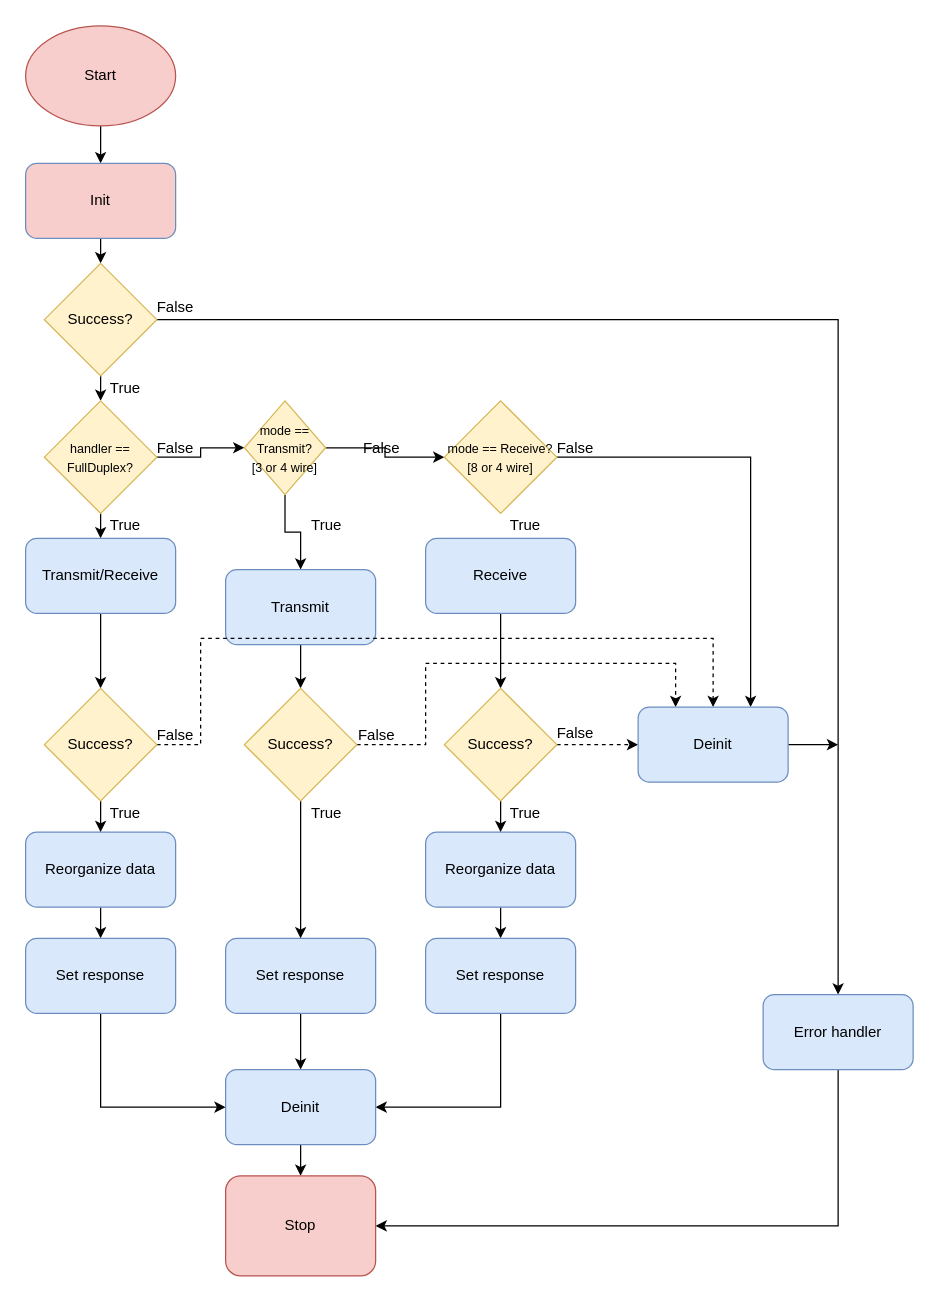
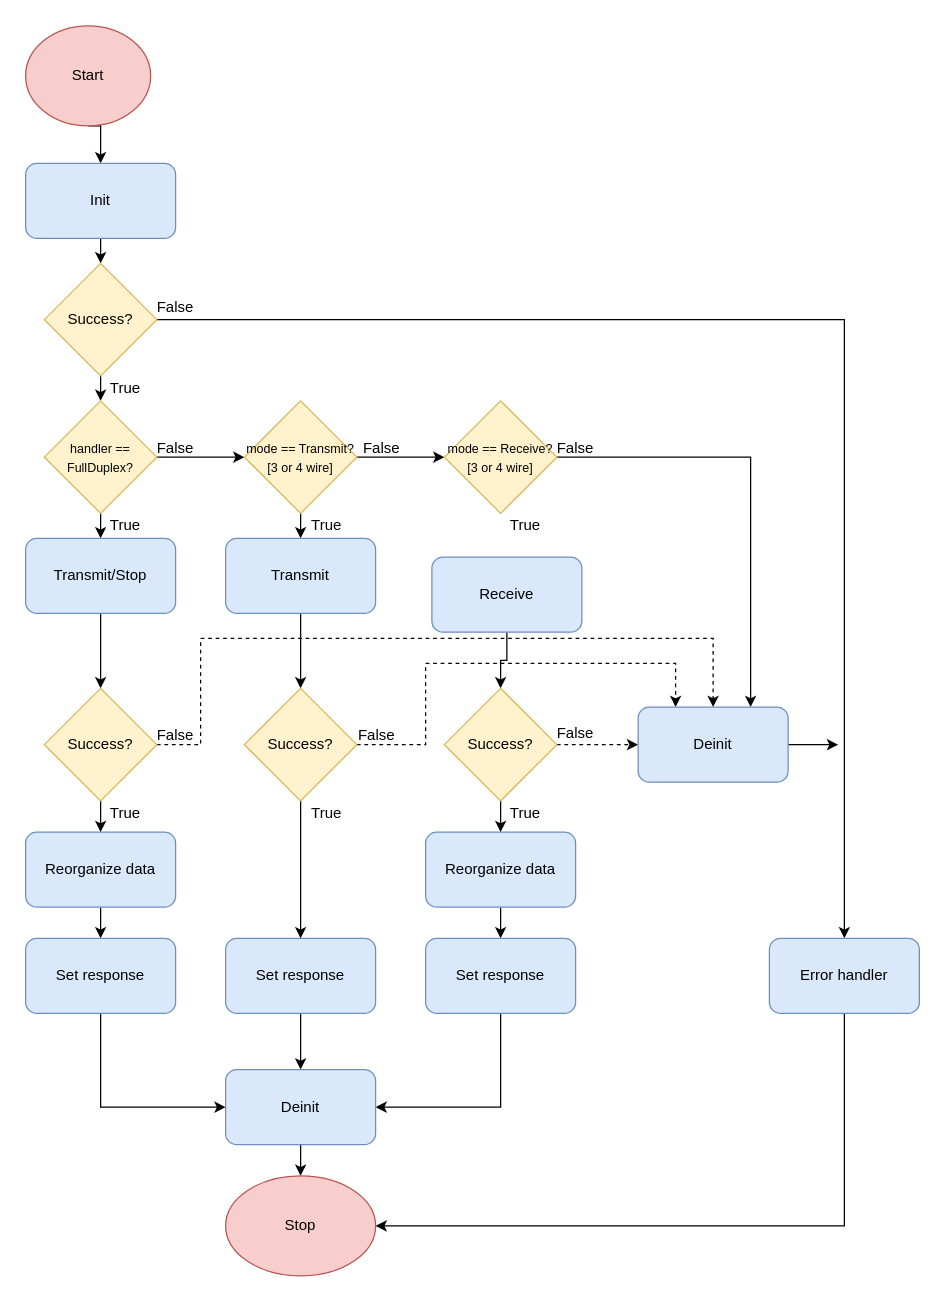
- <mxCell id="3" value="Start" style="ellipse;whiteSpace=wrap;html=1;fillColor=#f8cecc;strokeColor=#b85450;" vertex="1" parent="1"><mxGeometry x="20" width="120" height="80" as="geometry" y="20" /></mxCell>
+ <mxCell id="3" value="Start" style="ellipse;whiteSpace=wrap;html=1;fillColor=#f8cecc;strokeColor=#b85450;" vertex="1" parent="1"><mxGeometry x="20" y="20" width="100" height="80" as="geometry" /></mxCell>
- <mxCell id="5" value="Init" style="rounded=1;whiteSpace=wrap;html=1;fillColor=#f8cecc;strokeColor=#6c8ebf;" vertex="1" parent="1"><mxGeometry x="20" y="130" width="120" height="60" as="geometry" /></mxCell>
+ <mxCell id="5" value="Init" style="rounded=1;whiteSpace=wrap;html=1;fillColor=#dae8fc;strokeColor=#6c8ebf;" vertex="1" parent="1"><mxGeometry x="20" y="130" width="120" height="60" as="geometry" /></mxCell>
- <mxCell id="14" value="&lt;font style=&quot;font-size: 10px&quot;&gt;mode == Transmit? &lt;br&gt;[3 or 4 wire]&lt;br&gt;&lt;/font&gt;" style="rhombus;whiteSpace=wrap;html=1;fillColor=#fff2cc;strokeColor=#d6b656;" vertex="1" parent="1"><mxGeometry x="195" y="320" width="65" height="75" as="geometry" /></mxCell>
+ <mxCell id="14" value="&lt;font style=&quot;font-size: 10px&quot;&gt;mode == Transmit? &lt;br&gt;[3 or 4 wire]&lt;br&gt;&lt;/font&gt;" style="rhombus;whiteSpace=wrap;html=1;fillColor=#fff2cc;strokeColor=#d6b656;" vertex="1" parent="1"><mxGeometry x="195" y="320" width="90" height="90" as="geometry" /></mxCell>
- <mxCell id="16" value="&lt;font style=&quot;font-size: 10px&quot;&gt;mode == Receive?&lt;br&gt;[8 or 4 wire]&lt;br&gt;&lt;/font&gt;" style="rhombus;whiteSpace=wrap;html=1;fillColor=#fff2cc;strokeColor=#d6b656;" vertex="1" parent="1"><mxGeometry x="355" y="320" width="90" height="90" as="geometry" /></mxCell>
+ <mxCell id="16" value="&lt;font style=&quot;font-size: 10px&quot;&gt;mode == Receive?&lt;br&gt;[3 or 4 wire]&lt;br&gt;&lt;/font&gt;" style="rhombus;whiteSpace=wrap;html=1;fillColor=#fff2cc;strokeColor=#d6b656;" vertex="1" parent="1"><mxGeometry x="355" y="320" width="90" height="90" as="geometry" /></mxCell>
- <mxCell id="18" value="Transmit/Receive" style="rounded=1;whiteSpace=wrap;html=1;fillColor=#dae8fc;strokeColor=#6c8ebf;" vertex="1" parent="1"><mxGeometry x="20" y="430" width="120" height="60" as="geometry" /></mxCell>
+ <mxCell id="18" value="Transmit/Stop" style="rounded=1;whiteSpace=wrap;html=1;fillColor=#dae8fc;strokeColor=#6c8ebf;" vertex="1" parent="1"><mxGeometry x="20" y="430" width="120" height="60" as="geometry" /></mxCell>
- <mxCell id="22" value="Receive" style="rounded=1;whiteSpace=wrap;html=1;fillColor=#dae8fc;strokeColor=#6c8ebf;" vertex="1" parent="1"><mxGeometry x="340" y="430" width="120" height="60" as="geometry" /></mxCell>
+ <mxCell id="22" value="Receive" style="rounded=1;whiteSpace=wrap;html=1;fillColor=#dae8fc;strokeColor=#6c8ebf;" vertex="1" parent="1"><mxGeometry x="345" y="445" width="120" height="60" as="geometry" /></mxCell>
- <mxCell id="20" value="Transmit" style="rounded=1;whiteSpace=wrap;html=1;fillColor=#dae8fc;strokeColor=#6c8ebf;" vertex="1" parent="1"><mxGeometry x="180" y="455" width="120" height="60" as="geometry" /></mxCell>
+ <mxCell id="20" value="Transmit" style="rounded=1;whiteSpace=wrap;html=1;fillColor=#dae8fc;strokeColor=#6c8ebf;" vertex="1" parent="1"><mxGeometry x="180" y="430" width="120" height="60" as="geometry" /></mxCell>
- <mxCell id="34" value="Error handler" style="rounded=1;whiteSpace=wrap;html=1;fillColor=#dae8fc;strokeColor=#6c8ebf;" vertex="1" parent="1"><mxGeometry x="610" y="795" width="120" height="60" as="geometry" /></mxCell>
+ <mxCell id="34" value="Error handler" style="rounded=1;whiteSpace=wrap;html=1;fillColor=#dae8fc;strokeColor=#6c8ebf;" vertex="1" parent="1"><mxGeometry x="615" y="750" width="120" height="60" as="geometry" /></mxCell>
- <mxCell id="37" value="Stop" style="whiteSpace=wrap;html=1;fillColor=#f8cecc;strokeColor=#b85450;rounded=1;" vertex="1" parent="1"><mxGeometry x="180" y="940" width="120" height="80" as="geometry" /></mxCell>
+ <mxCell id="37" value="Stop" style="ellipse;whiteSpace=wrap;html=1;fillColor=#f8cecc;strokeColor=#b85450;" vertex="1" parent="1"><mxGeometry x="180" y="940" width="120" height="80" as="geometry" /></mxCell>
